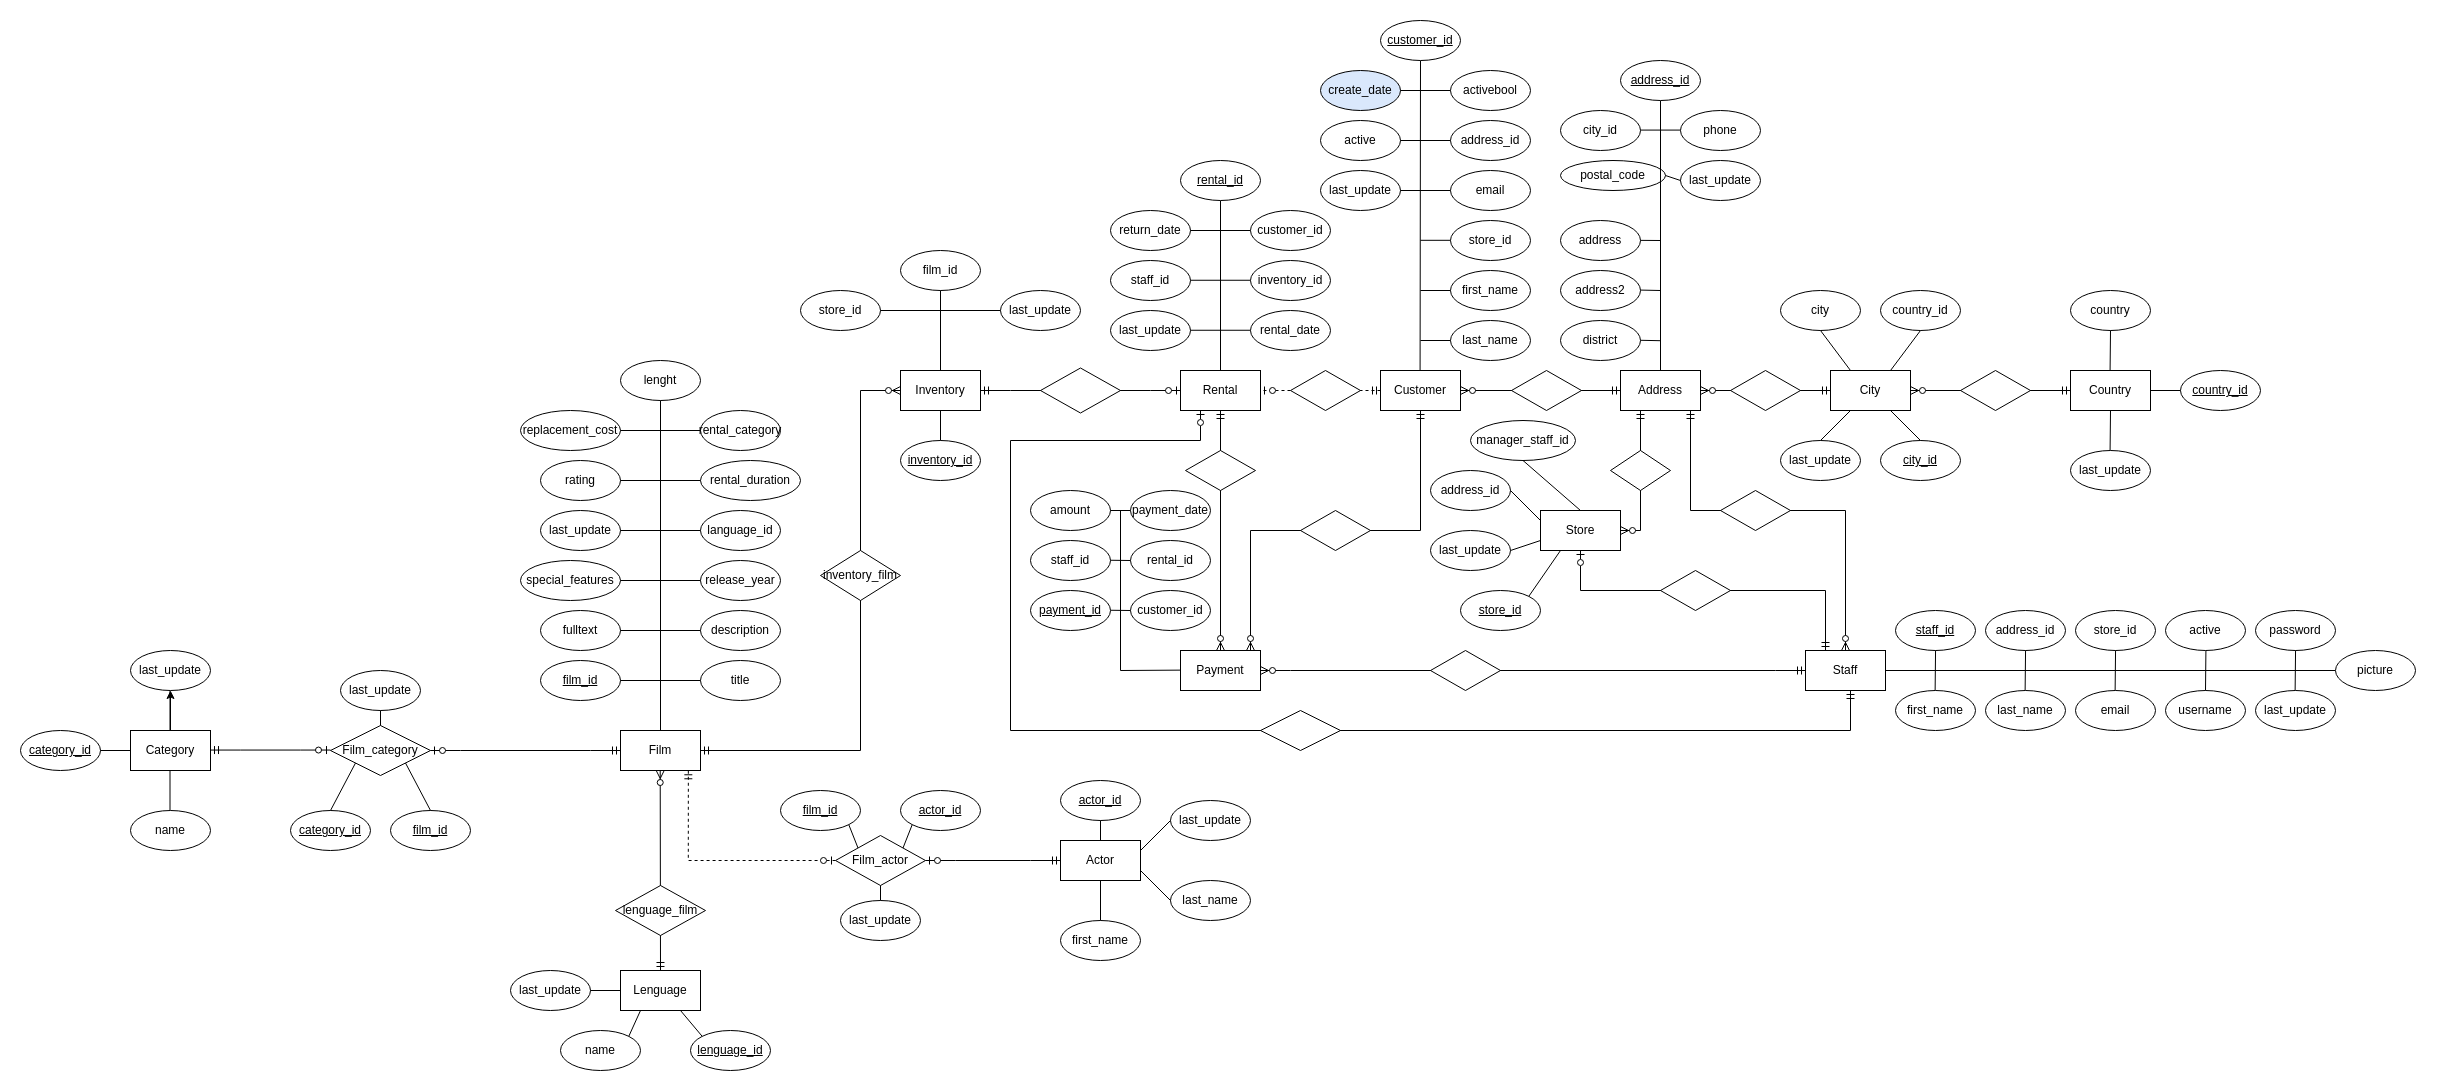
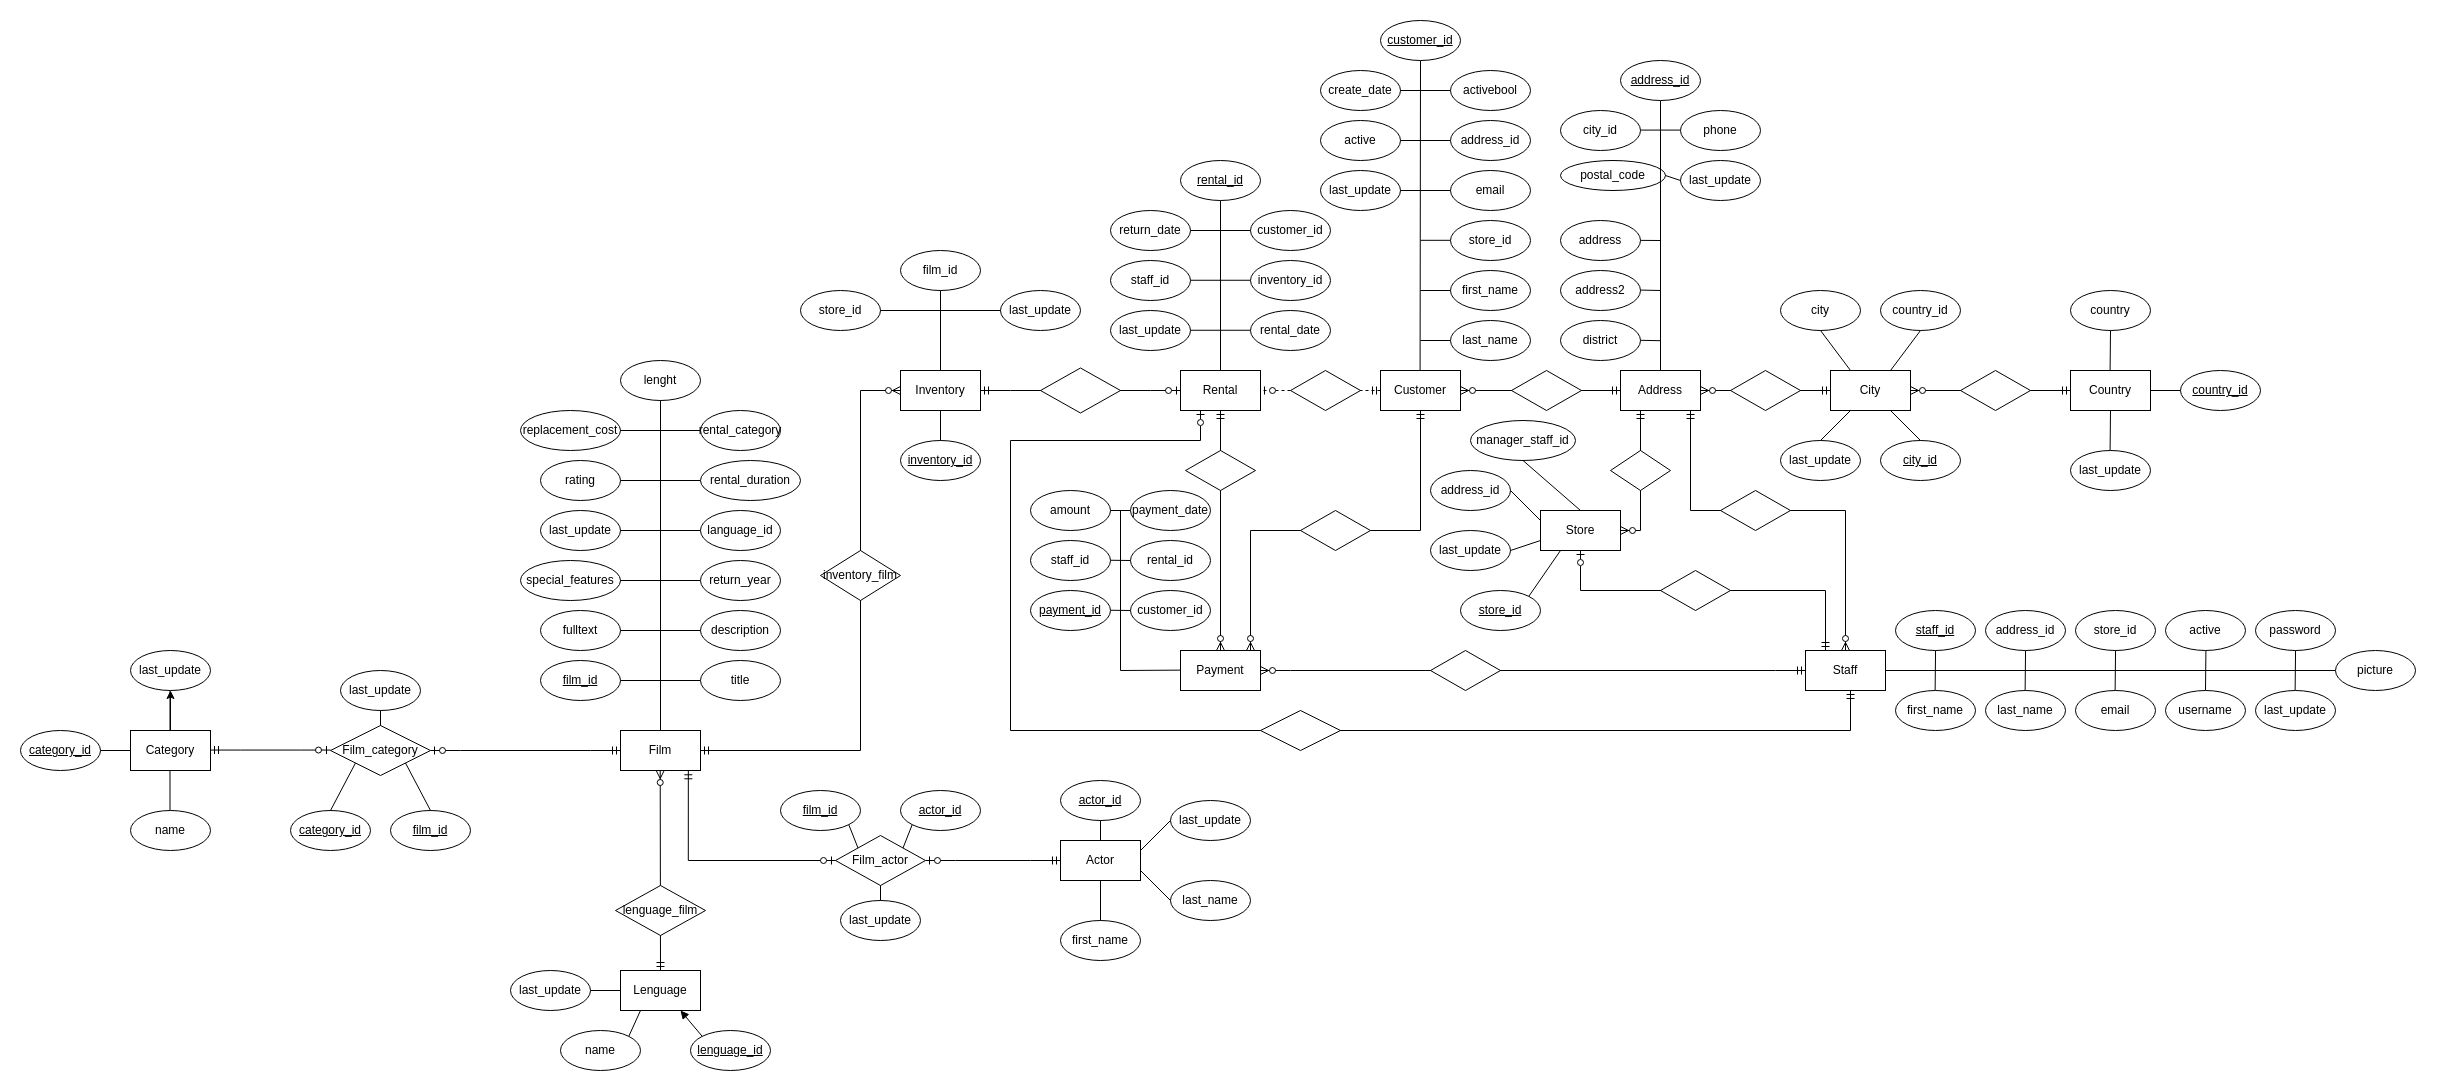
- <mxCell id="86" value="create_date" style="ellipse;whiteSpace=wrap;html=1;align=center;labelBackgroundColor=none;fillColor=#dae8fc;" parent="1" vertex="1"><mxGeometry x="1320" y="70" width="80" height="40" as="geometry" /></mxCell>
+ <mxCell id="86" value="create_date" style="ellipse;whiteSpace=wrap;html=1;align=center;labelBackgroundColor=none;" parent="1" vertex="1"><mxGeometry x="1320" y="70" width="80" height="40" as="geometry" /></mxCell>
- <mxCell id="17" value="release_year" style="ellipse;whiteSpace=wrap;html=1;align=center;labelBackgroundColor=none;" parent="1" vertex="1"><mxGeometry x="700" y="560" width="80" height="40" as="geometry" /></mxCell>
+ <mxCell id="17" value="return_year" style="ellipse;whiteSpace=wrap;html=1;align=center;labelBackgroundColor=none;" parent="1" vertex="1"><mxGeometry x="700" y="560" width="80" height="40" as="geometry" /></mxCell>
- <mxCell id="181" value="" style="edgeStyle=orthogonalEdgeStyle;fontSize=12;html=1;endArrow=ERzeroToOne;startArrow=ERmandOne;rounded=0;exitX=0.848;exitY=1.007;exitDx=0;exitDy=0;elbow=vertical;entryX=0;entryY=0.5;entryDx=0;entryDy=0;exitPerimeter=0;dashed=1;" parent="1" source="4" target="33" edge="1"><mxGeometry width="100" height="100" relative="1" as="geometry"><mxPoint x="770" y="900" as="sourcePoint" /><mxPoint x="830" y="870" as="targetPoint" /></mxGeometry></mxCell>
+ <mxCell id="181" value="" style="edgeStyle=orthogonalEdgeStyle;fontSize=12;html=1;endArrow=ERzeroToOne;startArrow=ERmandOne;rounded=0;exitX=0.848;exitY=1.007;exitDx=0;exitDy=0;elbow=vertical;entryX=0;entryY=0.5;entryDx=0;entryDy=0;exitPerimeter=0;" parent="1" source="4" target="33" edge="1"><mxGeometry width="100" height="100" relative="1" as="geometry"><mxPoint x="770" y="900" as="sourcePoint" /><mxPoint x="830" y="870" as="targetPoint" /></mxGeometry></mxCell>
- <mxCell id="136" value="" style="endArrow=none;html=1;rounded=0;entryX=0.75;entryY=1;entryDx=0;entryDy=0;exitX=0;exitY=0;exitDx=0;exitDy=0;labelBackgroundColor=none;fontColor=default;" parent="1" source="135" target="5" edge="1"><mxGeometry relative="1" as="geometry"><mxPoint x="630" y="1000" as="sourcePoint" /><mxPoint x="600" y="1000" as="targetPoint" /></mxGeometry></mxCell>
+ <mxCell id="136" value="" style="endArrow=block;html=1;rounded=0;entryX=0.75;entryY=1;entryDx=0;entryDy=0;exitX=0;exitY=0;exitDx=0;exitDy=0;labelBackgroundColor=none;fontColor=default;" parent="1" source="135" target="5" edge="1"><mxGeometry relative="1" as="geometry"><mxPoint x="630" y="1000" as="sourcePoint" /><mxPoint x="600" y="1000" as="targetPoint" /></mxGeometry></mxCell>
